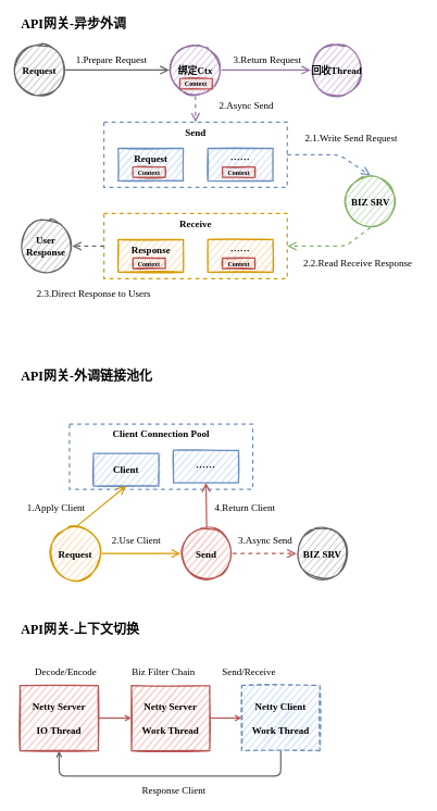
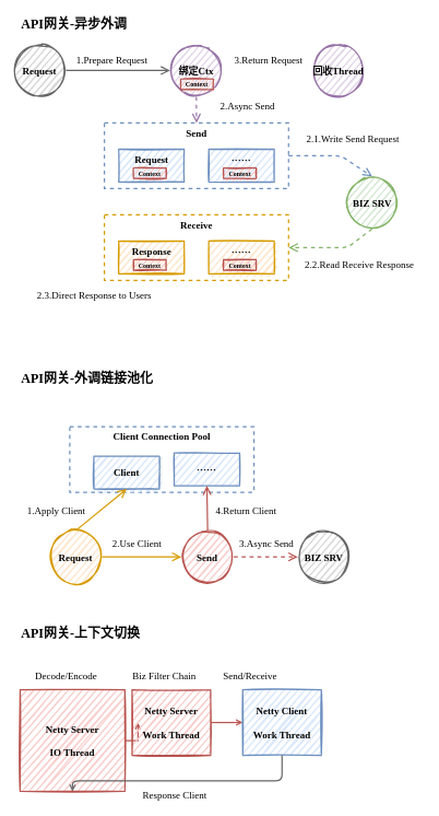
- <mxCell id="16" value="" style="endArrow=open;html=1;strokeWidth=2;endSize=10;endFill=0;startSize=10;fillColor=#e1d5e7;exitX=1;exitY=0.5;exitDx=0;exitDy=0;entryX=0;entryY=0.5;entryDx=0;entryDy=0;strokeColor=#9673a6;" parent="1" source="4" target="8" edge="1"><mxGeometry x="-284.25" y="2486.92" width="50" height="50" as="geometry"><mxPoint x="100" y="326.999" as="sourcePoint" /><mxPoint x="100.75" y="186.92" as="targetPoint" /></mxGeometry></mxCell>
- <mxCell id="21" value="&lt;font color=&quot;#000000&quot;&gt;&lt;b&gt;User&lt;br&gt;Response&lt;br&gt;&lt;/b&gt;&lt;/font&gt;" style="ellipse;whiteSpace=wrap;html=1;fontFamily=Comic Sans MS;fontSize=15;strokeWidth=2;sketch=1;fillWeight=2;hachureGap=8;fillStyle=auto;fontColor=#333333;fillColor=#D6D6D6;strokeColor=#666666;" parent="1" vertex="1"><mxGeometry x="30" y="337" width="80" height="80" as="geometry" /></mxCell>
- <mxCell id="22" value="" style="endArrow=open;html=1;strokeWidth=2;endSize=10;endFill=0;startSize=10;fillColor=#d5e8d4;exitX=0;exitY=0.5;exitDx=0;exitDy=0;entryX=1;entryY=0.5;entryDx=0;entryDy=0;strokeColor=#666666;dashed=1;" parent="1" source="6" target="21" edge="1"><mxGeometry x="-264.25" y="2506.92" width="50" height="50" as="geometry"><mxPoint x="110" y="117" as="sourcePoint" /><mxPoint x="269.12" y="117" as="targetPoint" /></mxGeometry></mxCell>
- <mxCell id="47" value="&lt;b style=&quot;font-size: 15px&quot;&gt;Netty Server&lt;br&gt;&lt;br&gt;IO Thread&lt;br&gt;&lt;/b&gt;" style="whiteSpace=wrap;html=1;fontFamily=Comic Sans MS;fontSize=15;strokeWidth=2;fillColor=#f8cecc;sketch=1;fillWeight=2;hachureGap=8;fillStyle=auto;strokeColor=#b85450;verticalAlign=middle;align=center;" parent="1" vertex="1"><mxGeometry x="30" y="1051" width="120" height="100" as="geometry" /></mxCell>
+ <mxCell id="47" value="&lt;b style=&quot;font-size: 15px&quot;&gt;Netty Server&lt;br&gt;&lt;br&gt;IO Thread&lt;br&gt;&lt;/b&gt;" style="whiteSpace=wrap;html=1;fontFamily=Comic Sans MS;fontSize=15;strokeWidth=2;fillColor=#f8cecc;sketch=1;fillWeight=2;hachureGap=8;fillStyle=auto;strokeColor=#b85450;verticalAlign=middle;align=center;" parent="1" vertex="1"><mxGeometry x="30" y="1051" width="160" height="155" as="geometry" /></mxCell>
- <mxCell id="50" value="&lt;b style=&quot;font-size: 15px&quot;&gt;Netty Client&lt;br&gt;&lt;br&gt;Work Thread&lt;br&gt;&lt;/b&gt;" style="whiteSpace=wrap;html=1;fontFamily=Comic Sans MS;fontSize=15;strokeWidth=2;fillColor=#dae8fc;sketch=1;fillWeight=2;hachureGap=8;fillStyle=auto;strokeColor=#6c8ebf;verticalAlign=middle;align=center;dashed=1;" parent="1" vertex="1"><mxGeometry x="370" y="1051" width="120" height="100" as="geometry" /></mxCell>
+ <mxCell id="50" value="&lt;b style=&quot;font-size: 15px&quot;&gt;Netty Client&lt;br&gt;&lt;br&gt;Work Thread&lt;br&gt;&lt;/b&gt;" style="whiteSpace=wrap;html=1;fontFamily=Comic Sans MS;fontSize=15;strokeWidth=2;fillColor=#dae8fc;sketch=1;fillWeight=2;hachureGap=8;fillStyle=auto;strokeColor=#6c8ebf;verticalAlign=middle;align=center;" parent="1" vertex="1"><mxGeometry x="370" y="1051" width="120" height="100" as="geometry" /></mxCell>
